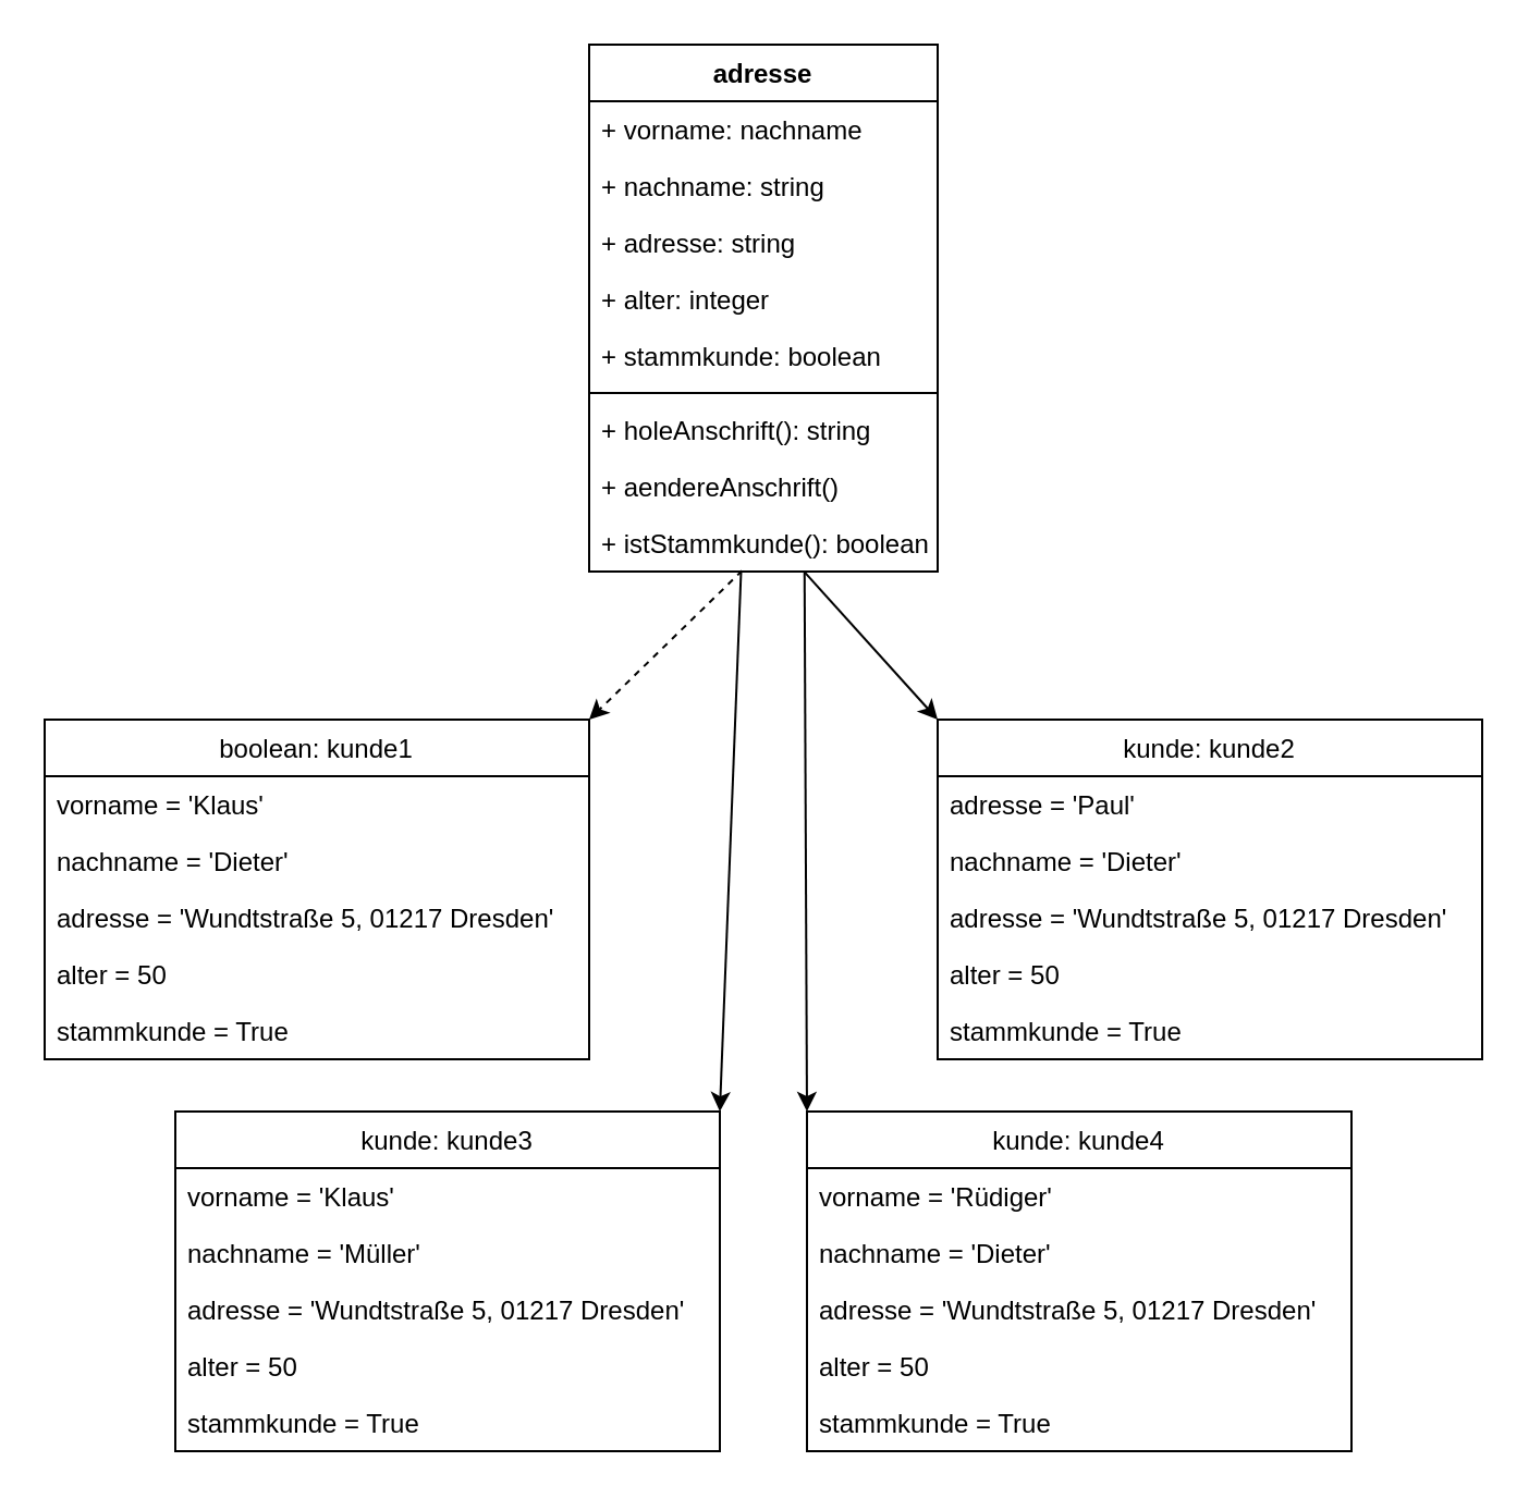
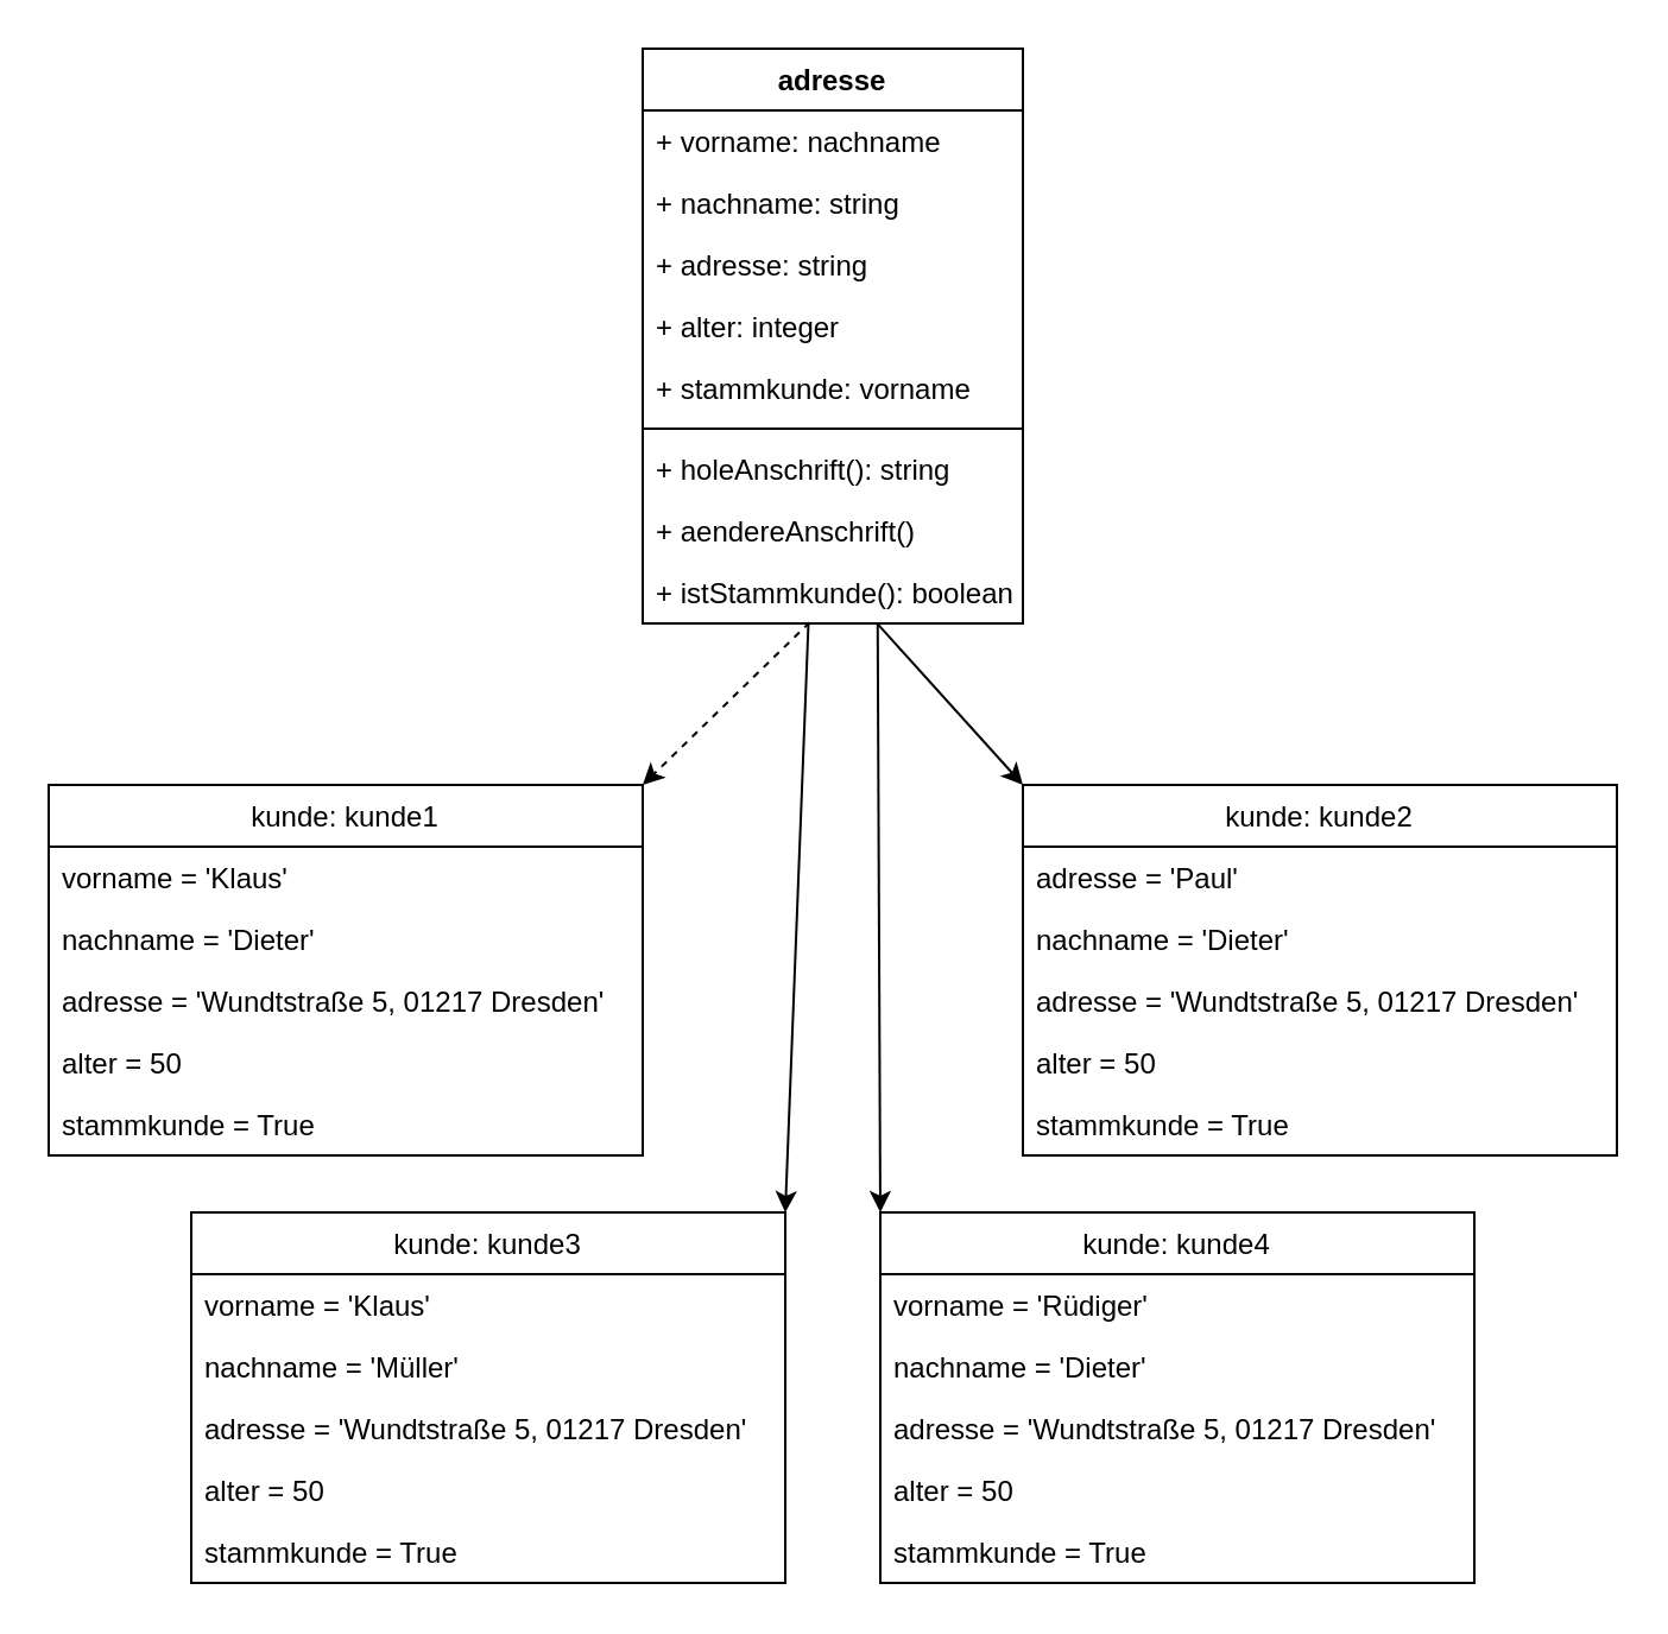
- <mxCell id="35" value="+ stammkunde: boolean" style="text;strokeColor=none;fillColor=none;align=left;verticalAlign=top;spacingLeft=4;spacingRight=4;overflow=hidden;rotatable=0;points=[[0,0.5],[1,0.5]];portConstraint=eastwest;" vertex="1" parent="30"><mxGeometry y="130" width="160" height="26" as="geometry" /></mxCell>
+ <mxCell id="35" value="+ stammkunde: vorname" style="text;strokeColor=none;fillColor=none;align=left;verticalAlign=top;spacingLeft=4;spacingRight=4;overflow=hidden;rotatable=0;points=[[0,0.5],[1,0.5]];portConstraint=eastwest;" vertex="1" parent="30"><mxGeometry y="130" width="160" height="26" as="geometry" /></mxCell>
- <mxCell id="8" value="boolean: kunde1" style="swimlane;fontStyle=0;childLayout=stackLayout;horizontal=1;startSize=26;fillColor=none;horizontalStack=0;resizeParent=1;resizeParentMax=0;resizeLast=0;collapsible=1;marginBottom=0;" vertex="1" parent="1"><mxGeometry x="20" y="330" width="250" height="156" as="geometry" /></mxCell>
+ <mxCell id="8" value="kunde: kunde1" style="swimlane;fontStyle=0;childLayout=stackLayout;horizontal=1;startSize=26;fillColor=none;horizontalStack=0;resizeParent=1;resizeParentMax=0;resizeLast=0;collapsible=1;marginBottom=0;" vertex="1" parent="1"><mxGeometry x="20" y="330" width="250" height="156" as="geometry" /></mxCell>
